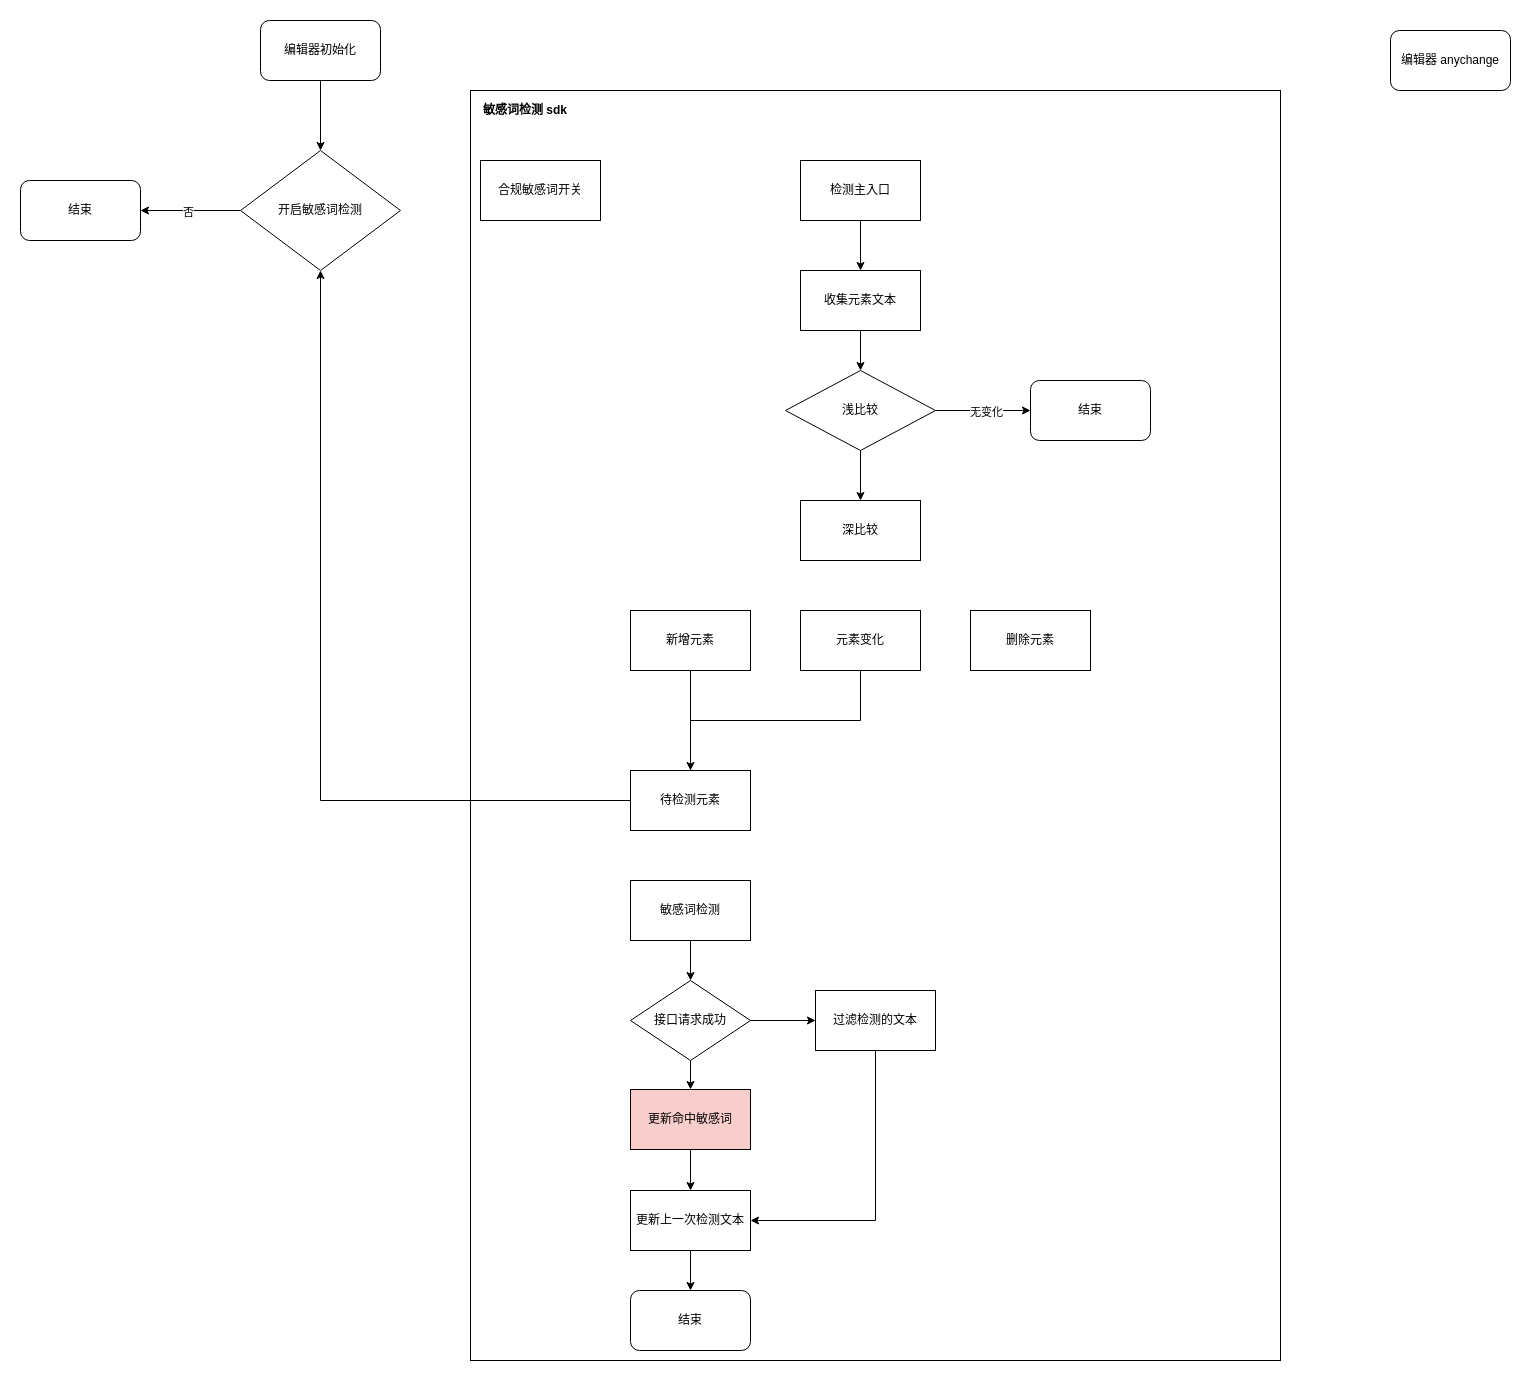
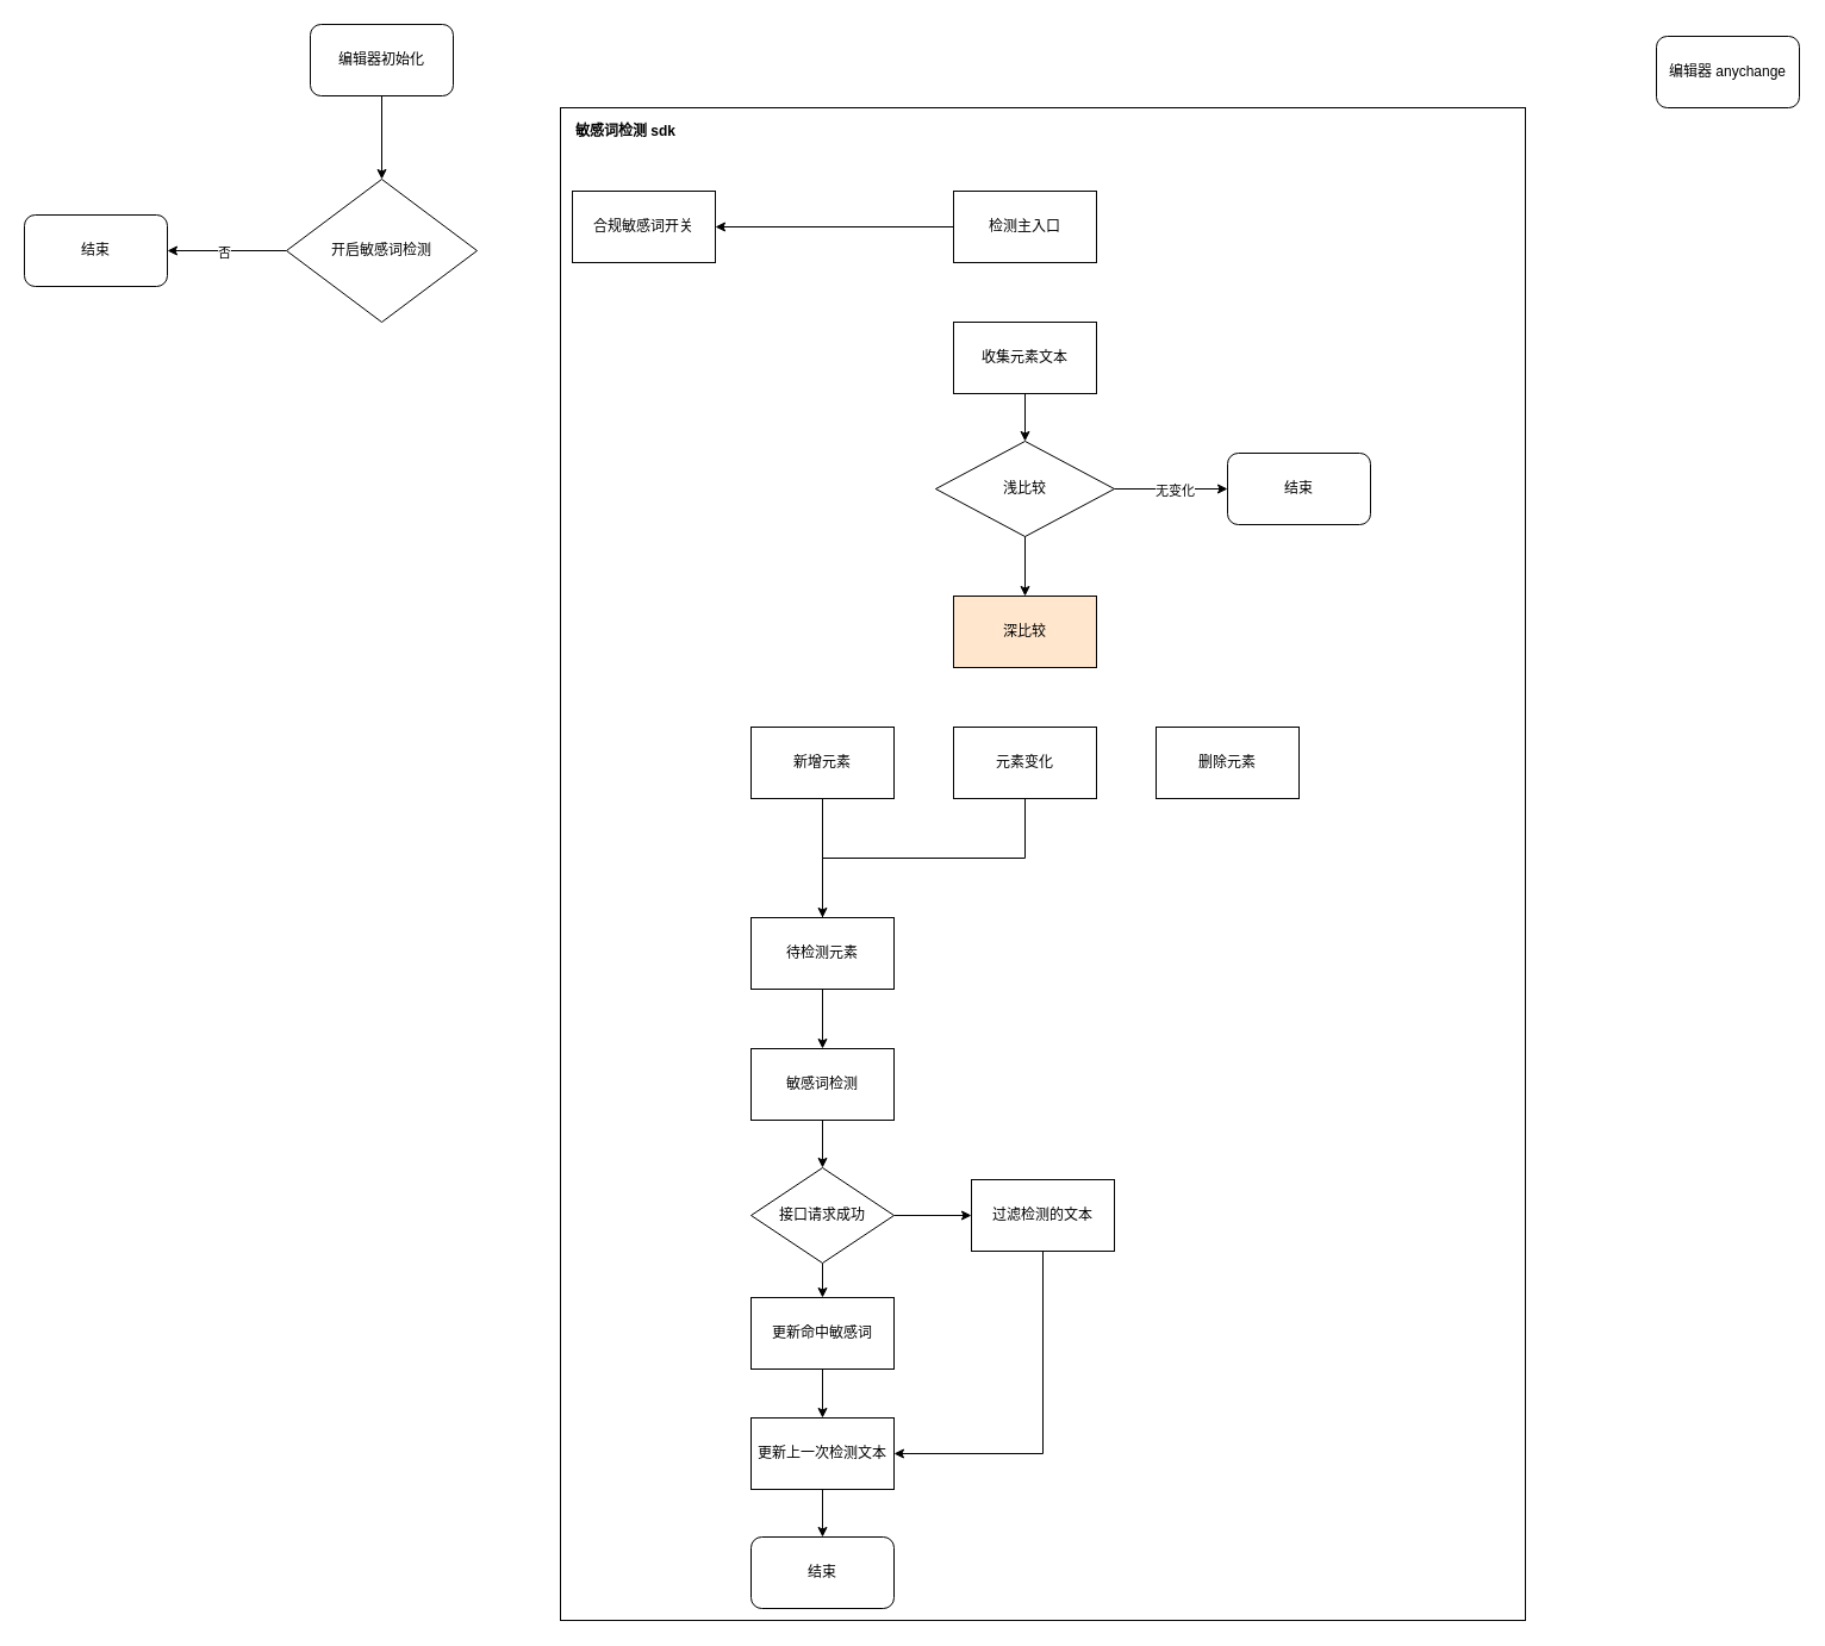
- <mxCell id="12" value="" style="edgeStyle=orthogonalEdgeStyle;rounded=0;orthogonalLoop=1;jettySize=auto;html=1;" edge="1" parent="5" source="9" target="11"><mxGeometry relative="1" as="geometry" /></mxCell>
+ <mxCell id="12" value="" style="edgeStyle=orthogonalEdgeStyle;rounded=0;orthogonalLoop=1;jettySize=auto;html=1;" edge="1" parent="5" source="9" target="8"><mxGeometry relative="1" as="geometry" /></mxCell>
- <mxCell id="17" value="深比较" style="whiteSpace=wrap;html=1;" vertex="1" parent="5"><mxGeometry x="330" y="410" width="120" height="60" as="geometry" /></mxCell>
+ <mxCell id="17" value="深比较" style="whiteSpace=wrap;html=1;fillColor=#ffe6cc;" vertex="1" parent="5"><mxGeometry x="330" y="410" width="120" height="60" as="geometry" /></mxCell>
- <mxCell id="24" value="" style="edgeStyle=orthogonalEdgeStyle;rounded=0;orthogonalLoop=1;jettySize=auto;html=1;" edge="1" parent="5" source="25" target="40"><mxGeometry relative="1" as="geometry" /></mxCell>
+ <mxCell id="24" value="" style="edgeStyle=orthogonalEdgeStyle;rounded=0;orthogonalLoop=1;jettySize=auto;html=1;" edge="1" parent="5" source="25" target="27"><mxGeometry relative="1" as="geometry" /></mxCell>
- <mxCell id="34" value="更新命中敏感词" style="rounded=0;whiteSpace=wrap;html=1;fillColor=#f8cecc;" vertex="1" parent="5"><mxGeometry x="160" y="999" width="120" height="60" as="geometry" /></mxCell>
+ <mxCell id="34" value="更新命中敏感词" style="rounded=0;whiteSpace=wrap;html=1;" vertex="1" parent="5"><mxGeometry x="160" y="999" width="120" height="60" as="geometry" /></mxCell>
